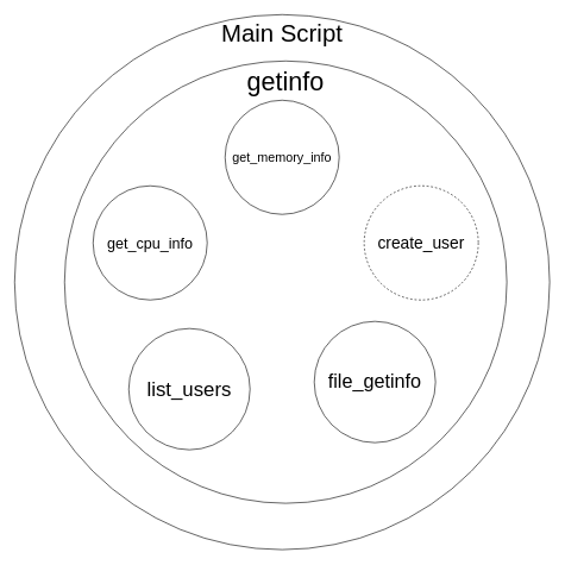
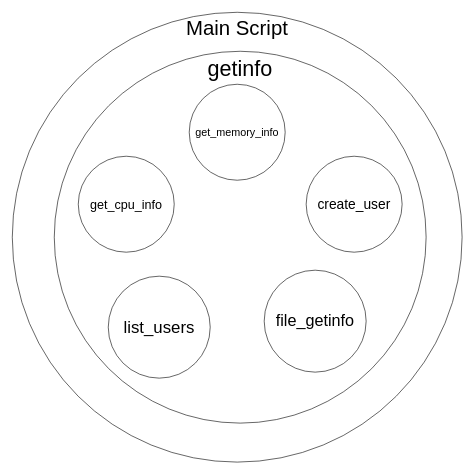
- <mxCell id="6" value="create_user  " style="ellipse;whiteSpace=wrap;html=1;aspect=fixed;fontSize=23;dashed=1;" vertex="1" parent="1"><mxGeometry x="510" y="260" width="160" height="160" as="geometry" /></mxCell>
+ <mxCell id="6" value="create_user  " style="ellipse;whiteSpace=wrap;html=1;aspect=fixed;fontSize=23;" vertex="1" parent="1"><mxGeometry x="510" y="260" width="160" height="160" as="geometry" /></mxCell>
